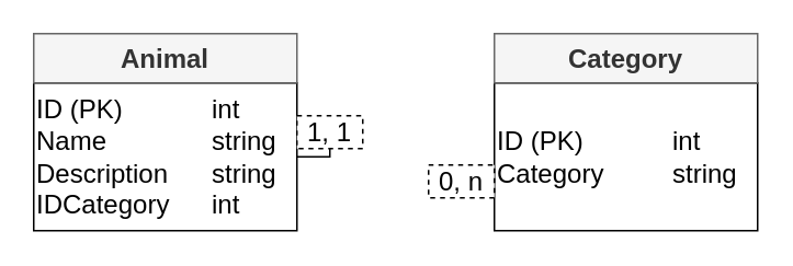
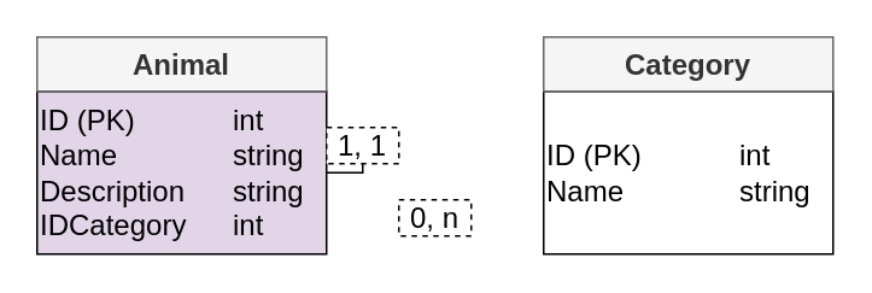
- <mxCell id="3" value="ID (PK)&lt;span style=&quot;white-space: pre;&quot;&gt;&#09;&lt;/span&gt;&lt;span style=&quot;white-space: pre;&quot;&gt;&#09;&lt;/span&gt;int&lt;br&gt;Name&lt;span style=&quot;white-space: pre;&quot;&gt;&#09;&lt;/span&gt;&lt;span style=&quot;white-space: pre;&quot;&gt;&#09;&lt;/span&gt;string&lt;br&gt;Description&lt;span style=&quot;white-space: pre;&quot;&gt;&#09;&lt;/span&gt;string&lt;br&gt;IDCategory&lt;span style=&quot;white-space: pre;&quot;&gt;&#09;&lt;/span&gt;int" style="rounded=0;whiteSpace=wrap;html=1;fontSize=16;align=left;" parent="1" vertex="1"><mxGeometry x="20" y="50" width="160" height="90" as="geometry" /></mxCell>
+ <mxCell id="3" value="ID (PK)&lt;span style=&quot;white-space: pre;&quot;&gt;&#09;&lt;/span&gt;&lt;span style=&quot;white-space: pre;&quot;&gt;&#09;&lt;/span&gt;int&lt;br&gt;Name&lt;span style=&quot;white-space: pre;&quot;&gt;&#09;&lt;/span&gt;&lt;span style=&quot;white-space: pre;&quot;&gt;&#09;&lt;/span&gt;string&lt;br&gt;Description&lt;span style=&quot;white-space: pre;&quot;&gt;&#09;&lt;/span&gt;string&lt;br&gt;IDCategory&lt;span style=&quot;white-space: pre;&quot;&gt;&#09;&lt;/span&gt;int" style="rounded=0;whiteSpace=wrap;html=1;fontSize=16;align=left;fillColor=#e1d5e7;" parent="1" vertex="1"><mxGeometry x="20" y="50" width="160" height="90" as="geometry" /></mxCell>
- <mxCell id="5" value="ID (PK)&lt;span style=&quot;white-space: pre;&quot;&gt;&#09;&lt;/span&gt;&lt;span style=&quot;white-space: pre;&quot;&gt;&#09;&lt;/span&gt;int&lt;br&gt;Category&lt;span style=&quot;white-space: pre;&quot;&gt;&#09;&lt;/span&gt;&lt;span style=&quot;white-space: pre;&quot;&gt;&#09;&lt;/span&gt;string" style="rounded=0;whiteSpace=wrap;html=1;fontSize=16;align=left;" parent="1" vertex="1"><mxGeometry x="300" y="50" width="160" height="90" as="geometry" /></mxCell>
+ <mxCell id="5" value="ID (PK)&lt;span style=&quot;white-space: pre;&quot;&gt;&#09;&lt;/span&gt;&lt;span style=&quot;white-space: pre;&quot;&gt;&#09;&lt;/span&gt;int&lt;br&gt;Name&lt;span style=&quot;white-space: pre;&quot;&gt;&#09;&lt;/span&gt;&lt;span style=&quot;white-space: pre;&quot;&gt;&#09;&lt;/span&gt;string" style="rounded=0;whiteSpace=wrap;html=1;fontSize=16;align=left;" parent="1" vertex="1"><mxGeometry x="300" y="50" width="160" height="90" as="geometry" /></mxCell>
- <mxCell id="8" value="0, n" style="rounded=0;whiteSpace=wrap;html=1;fontSize=16;dashed=1;" parent="1" vertex="1"><mxGeometry x="260" y="100" width="40" height="20" as="geometry" /></mxCell>
+ <mxCell id="8" value="0, n" style="rounded=0;whiteSpace=wrap;html=1;fontSize=16;dashed=1;" parent="1" vertex="1"><mxGeometry x="220" y="110" width="40" height="20" as="geometry" /></mxCell>
